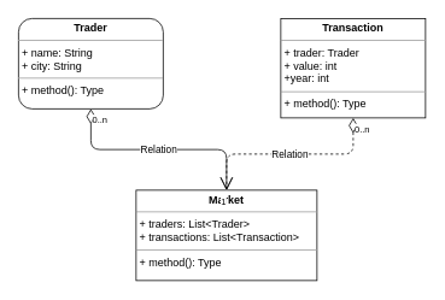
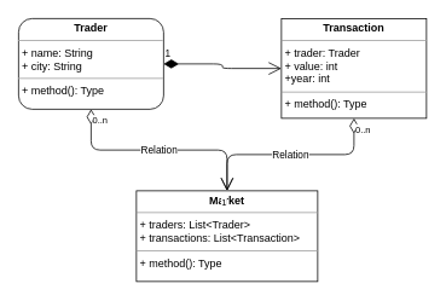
+ <mxCell id="5" value="1" style="endArrow=open;html=1;endSize=12;startArrow=diamondThin;startSize=14;startFill=1;edgeStyle=orthogonalEdgeStyle;align=left;verticalAlign=bottom;" edge="1" parent="1" source="2" target="3"><mxGeometry x="-1" y="3" relative="1" as="geometry"><mxPoint x="20" y="510" as="sourcePoint" /><mxPoint x="180" y="510" as="targetPoint" /></mxGeometry></mxCell>
- <mxCell id="9" value="Relation" style="endArrow=open;html=1;endSize=12;startArrow=diamondThin;startSize=14;startFill=0;edgeStyle=orthogonalEdgeStyle;dashed=1;" edge="1" parent="1" source="3" target="4"><mxGeometry relative="1" as="geometry"><mxPoint x="20" y="330" as="sourcePoint" /><mxPoint x="180" y="330" as="targetPoint" /></mxGeometry></mxCell>
+ <mxCell id="9" value="Relation" style="endArrow=open;html=1;endSize=12;startArrow=diamondThin;startSize=14;startFill=0;edgeStyle=orthogonalEdgeStyle;" edge="1" parent="1" source="3" target="4"><mxGeometry relative="1" as="geometry"><mxPoint x="20" y="330" as="sourcePoint" /><mxPoint x="180" y="330" as="targetPoint" /></mxGeometry></mxCell>
